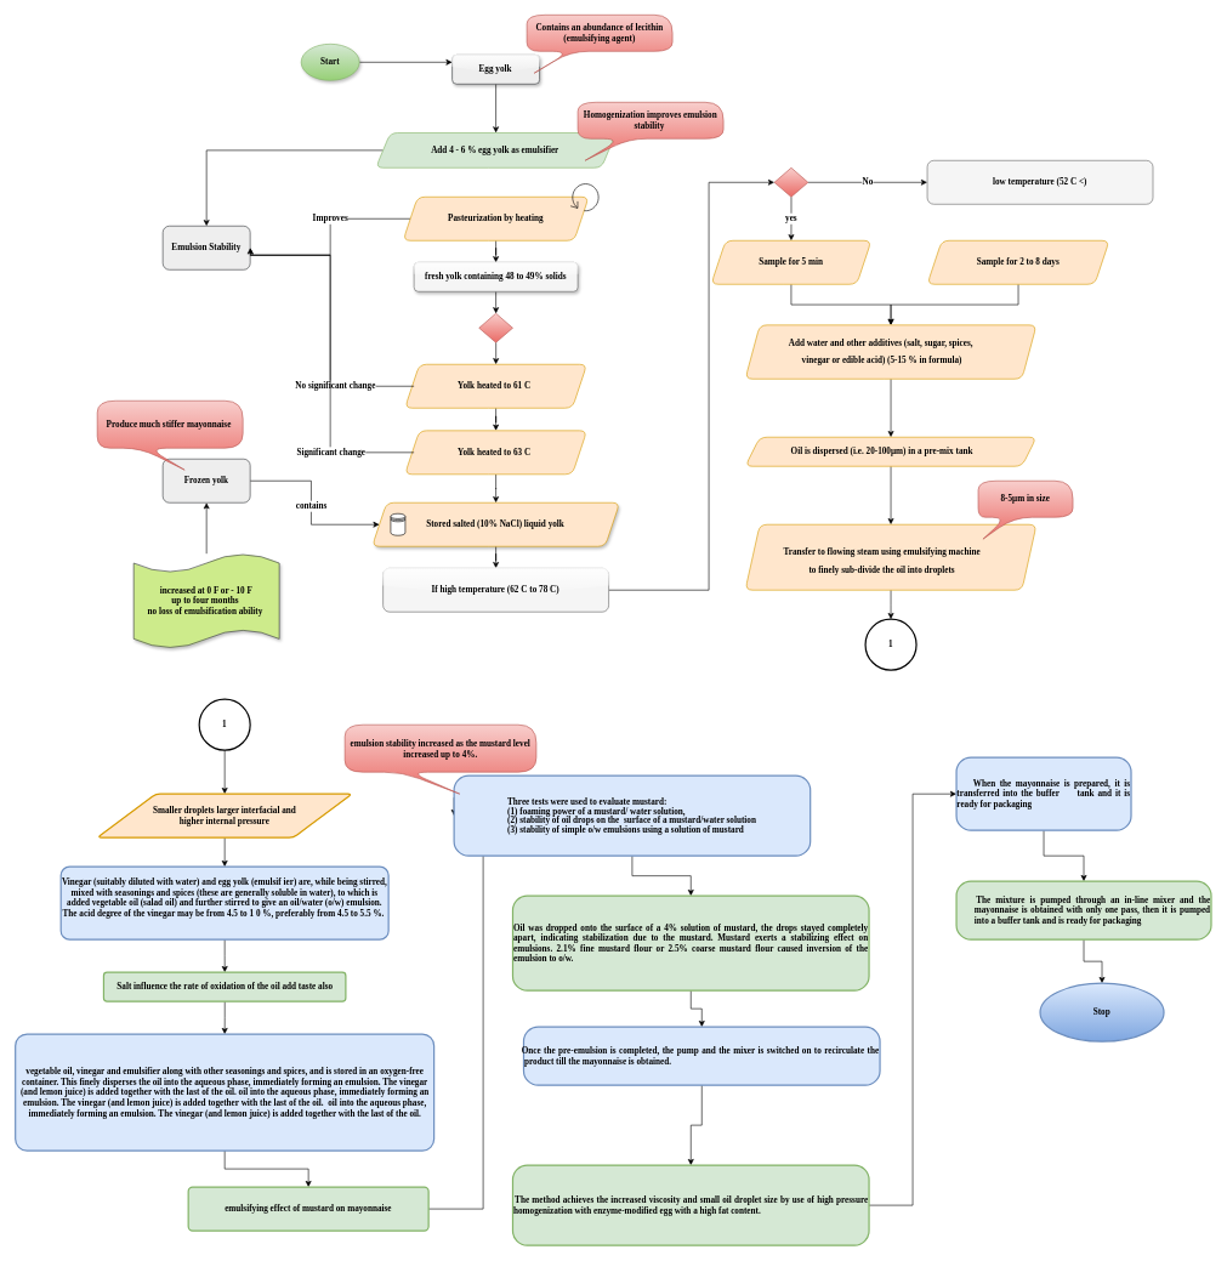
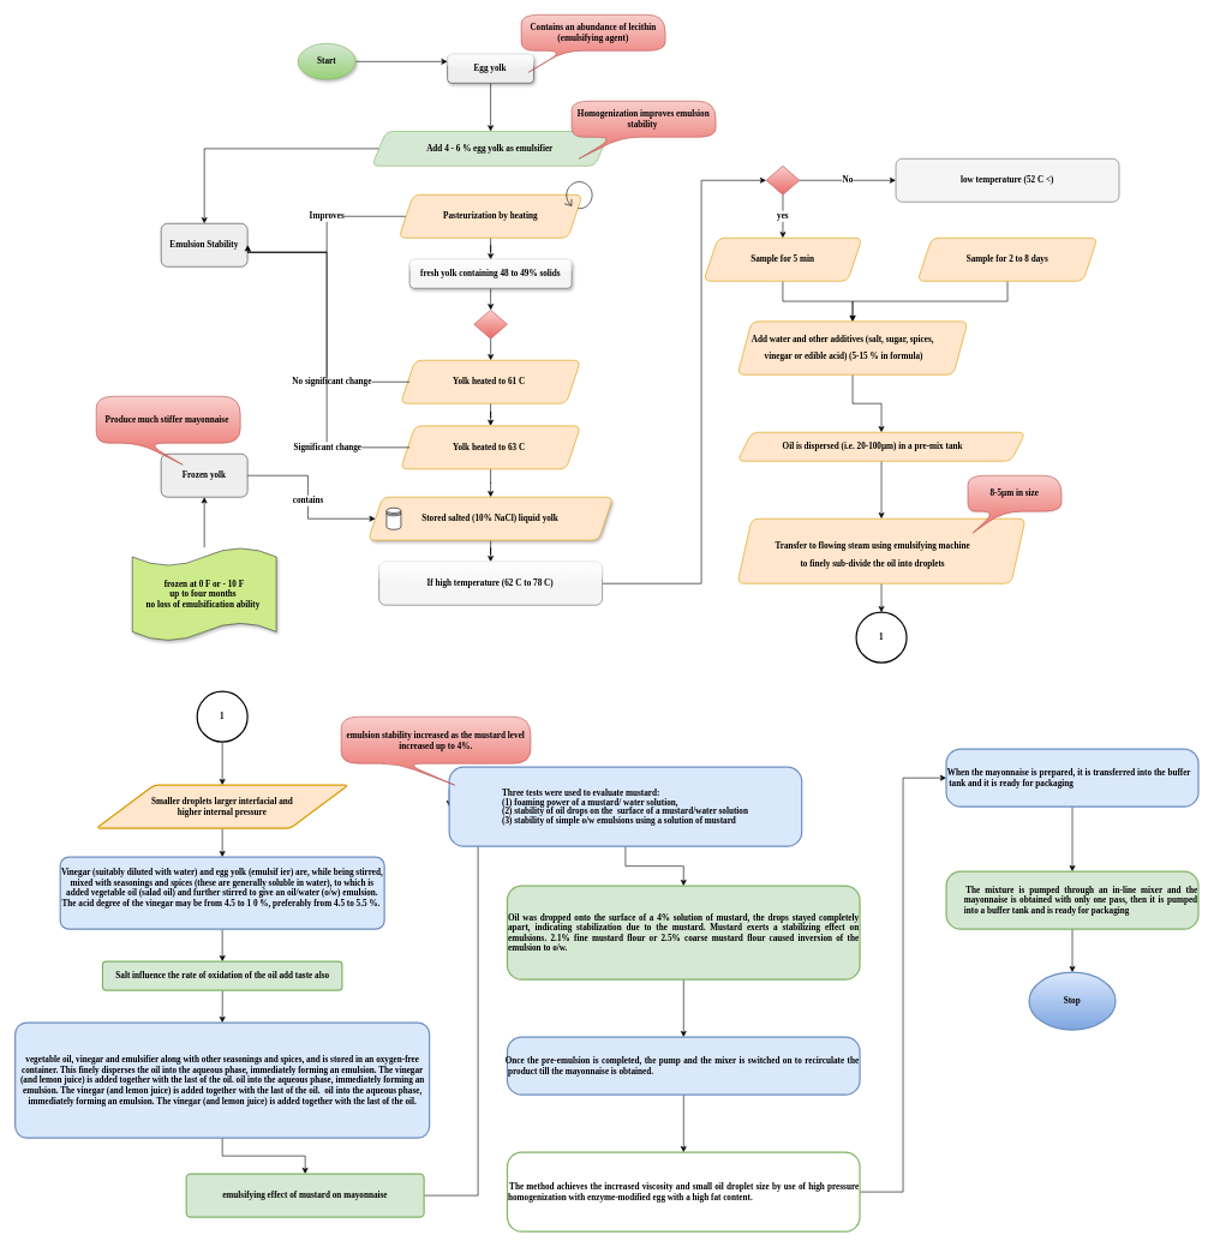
- <mxCell id="33" value="&lt;span lang=&quot;EN-US&quot; style=&quot;font-size: 12px; line-height: 107%;&quot;&gt;low temperature (&lt;/span&gt;&lt;span lang=&quot;EN-US&quot; style=&quot;font-size: 12px; line-height: 107%;&quot;&gt;52 C &amp;lt;)&lt;/span&gt;" style="rounded=1;whiteSpace=wrap;html=1;fontFamily=Times New Roman;fontSize=12;fillColor=#f5f5f5;strokeColor=#666666;fontStyle=1" parent="1" vertex="1"><mxGeometry x="1273" y="220" width="310" height="60" as="geometry" /></mxCell>
+ <mxCell id="33" value="&lt;span lang=&quot;EN-US&quot; style=&quot;font-size: 12px; line-height: 107%;&quot;&gt;low temperature (&lt;/span&gt;&lt;span lang=&quot;EN-US&quot; style=&quot;font-size: 12px; line-height: 107%;&quot;&gt;52 C &amp;lt;)&lt;/span&gt;" style="rounded=1;whiteSpace=wrap;html=1;fontFamily=Times New Roman;fontSize=12;fillColor=#f5f5f5;strokeColor=#666666;fontStyle=1" parent="1" vertex="1"><mxGeometry x="1243" y="220" width="310" height="60" as="geometry" /></mxCell>
- <mxCell id="50" value="&lt;h2 style=&quot;text-indent: -18pt; font-size: 12px;&quot;&gt;&lt;span style=&quot;font-size: 12px; text-indent: -18pt;&quot;&gt;Add water and other additives (salt, sugar, spices,&amp;nbsp;&lt;/span&gt;&lt;/h2&gt;&lt;h2 style=&quot;text-indent: -18pt; font-size: 12px;&quot;&gt;&lt;span style=&quot;font-size: 12px; text-indent: -18pt;&quot;&gt;vinegar or edible acid) (5-15 % in formula)&lt;/span&gt;&lt;br style=&quot;font-size: 12px;&quot;&gt;&lt;/h2&gt;" style="shape=parallelogram;perimeter=parallelogramPerimeter;whiteSpace=wrap;html=1;fixedSize=1;fontFamily=Times New Roman;fontSize=12;strokeColor=#d79b00;fillColor=#ffe6cc;rounded=1;fontStyle=1;" vertex="1" parent="1"><mxGeometry x="1023" y="446" width="400" height="74" as="geometry" /></mxCell>
+ <mxCell id="50" value="&lt;h2 style=&quot;text-indent: -18pt; font-size: 12px;&quot;&gt;&lt;span style=&quot;font-size: 12px; text-indent: -18pt;&quot;&gt;Add water and other additives (salt, sugar, spices,&amp;nbsp;&lt;/span&gt;&lt;/h2&gt;&lt;h2 style=&quot;text-indent: -18pt; font-size: 12px;&quot;&gt;&lt;span style=&quot;font-size: 12px; text-indent: -18pt;&quot;&gt;vinegar or edible acid) (5-15 % in formula)&lt;/span&gt;&lt;br style=&quot;font-size: 12px;&quot;&gt;&lt;/h2&gt;" style="shape=parallelogram;perimeter=parallelogramPerimeter;whiteSpace=wrap;html=1;fixedSize=1;fontFamily=Times New Roman;fontSize=12;strokeColor=#d79b00;fillColor=#ffe6cc;rounded=1;fontStyle=1;" vertex="1" parent="1"><mxGeometry x="1023" y="446" width="320" height="74" as="geometry" /></mxCell>
- <mxCell id="43" value="increased at 0 F or - 10 F &lt;br style=&quot;font-size: 12px;&quot;&gt;up to four months&amp;nbsp;&lt;br style=&quot;font-size: 12px;&quot;&gt;no loss of emulsification ability&amp;nbsp;" style="shape=tape;whiteSpace=wrap;html=1;rounded=1;shadow=1;glass=1;sketch=0;fontFamily=Times New Roman;fontSize=12;size=0.2;fillColor=#cdeb8b;strokeColor=#36393d;gradientDirection=north;fontStyle=1;" parent="1" vertex="1"><mxGeometry x="183" y="760" width="200" height="130" as="geometry" /></mxCell>
+ <mxCell id="43" value="frozen at 0 F or - 10 F &lt;br style=&quot;font-size: 12px;&quot;&gt;up to four months&amp;nbsp;&lt;br style=&quot;font-size: 12px;&quot;&gt;no loss of emulsification ability&amp;nbsp;" style="shape=tape;whiteSpace=wrap;html=1;rounded=1;shadow=1;glass=1;sketch=0;fontFamily=Times New Roman;fontSize=12;size=0.2;fillColor=#cdeb8b;strokeColor=#36393d;gradientDirection=north;fontStyle=1;" parent="1" vertex="1"><mxGeometry x="183" y="760" width="200" height="130" as="geometry" /></mxCell>
- <mxCell id="79" value="&lt;div style=&quot;text-align: justify; font-size: 12px;&quot;&gt;&lt;p class=&quot;MsoListParagraph&quot; style=&quot;text-indent: -18pt; font-size: 12px;&quot;&gt;&lt;span style=&quot;font-size: 12px;&quot;&gt;&lt;span style=&quot;font-size: 12px;&quot;&gt;&amp;nbsp; &amp;nbsp; &amp;nbsp; &amp;nbsp; When the mayonnaise is prepared, it is transferred into the buffer&amp;nbsp; &amp;nbsp; &amp;nbsp;tank and it is ready for packaging&lt;/span&gt;&lt;/span&gt;&lt;br style=&quot;font-size: 12px;&quot;&gt;&lt;/p&gt;&lt;/div&gt;" style="rounded=1;whiteSpace=wrap;html=1;absoluteArcSize=1;arcSize=40;strokeWidth=2;fontFamily=Times New Roman;fontStyle=1;fontSize=12;fillColor=#dae8fc;strokeColor=#6c8ebf;" vertex="1" parent="1"><mxGeometry x="1313" y="1040" width="240" height="100" as="geometry" /></mxCell>
+ <mxCell id="79" value="&lt;div style=&quot;text-align: justify; font-size: 12px;&quot;&gt;&lt;p class=&quot;MsoListParagraph&quot; style=&quot;text-indent: -18pt; font-size: 12px;&quot;&gt;&lt;span style=&quot;font-size: 12px;&quot;&gt;&lt;span style=&quot;font-size: 12px;&quot;&gt;&amp;nbsp; &amp;nbsp; &amp;nbsp; &amp;nbsp; When the mayonnaise is prepared, it is transferred into the buffer&amp;nbsp; &amp;nbsp; &amp;nbsp;tank and it is ready for packaging&lt;/span&gt;&lt;/span&gt;&lt;br style=&quot;font-size: 12px;&quot;&gt;&lt;/p&gt;&lt;/div&gt;" style="rounded=1;whiteSpace=wrap;html=1;absoluteArcSize=1;arcSize=40;strokeWidth=2;fontFamily=Times New Roman;fontStyle=1;fontSize=12;fillColor=#dae8fc;strokeColor=#6c8ebf;" vertex="1" parent="1"><mxGeometry x="1313" y="1040" width="350" height="80" as="geometry" /></mxCell>
- <mxCell id="82" value="Stop" style="ellipse;whiteSpace=wrap;html=1;rounded=1;fontFamily=Times New Roman;strokeWidth=2;arcSize=40;fontStyle=1;fontSize=12;gradientColor=#7ea6e0;fillColor=#dae8fc;strokeColor=#6c8ebf;" vertex="1" parent="1"><mxGeometry x="1428" y="1350" width="170" height="80" as="geometry" /></mxCell>
+ <mxCell id="82" value="Stop" style="ellipse;whiteSpace=wrap;html=1;rounded=1;fontFamily=Times New Roman;strokeWidth=2;arcSize=40;fontStyle=1;fontSize=12;gradientColor=#7ea6e0;fillColor=#dae8fc;strokeColor=#6c8ebf;" vertex="1" parent="1"><mxGeometry x="1428" y="1350" width="120" height="80" as="geometry" /></mxCell>
- <mxCell id="75" value="&lt;div style=&quot;text-align: justify; font-size: 12px;&quot;&gt;&lt;p class=&quot;MsoListParagraph&quot; style=&quot;text-indent: -18pt; font-size: 12px;&quot;&gt;&lt;span style=&quot;font-size: 12px;&quot;&gt;&lt;span lang=&quot;EN-US&quot; style=&quot;font-size: 12px; line-height: 107%;&quot;&gt;&amp;nbsp; &amp;nbsp; &amp;nbsp;Once the pre-emulsion is&amp;nbsp;completed, the pump and the mixer is switched on to recirculate the product till the mayonnaise is obtained.&lt;/span&gt;&lt;/span&gt;&lt;span style=&quot;font-size: 12px;&quot;&gt;&lt;span lang=&quot;EN-US&quot; style=&quot;font-size: 12px; line-height: 107%; background: white;&quot;&gt;&lt;/span&gt;&lt;/span&gt;&lt;/p&gt;&lt;/div&gt;" style="rounded=1;whiteSpace=wrap;html=1;absoluteArcSize=1;arcSize=40;strokeWidth=2;fontFamily=Times New Roman;fontStyle=1;fontSize=12;fillColor=#dae8fc;strokeColor=#6c8ebf;" vertex="1" parent="1"><mxGeometry x="718.62" y="1410" width="489.38" height="80" as="geometry" /></mxCell>
+ <mxCell id="75" value="&lt;div style=&quot;text-align: justify; font-size: 12px;&quot;&gt;&lt;p class=&quot;MsoListParagraph&quot; style=&quot;text-indent: -18pt; font-size: 12px;&quot;&gt;&lt;span style=&quot;font-size: 12px;&quot;&gt;&lt;span lang=&quot;EN-US&quot; style=&quot;font-size: 12px; line-height: 107%;&quot;&gt;&amp;nbsp; &amp;nbsp; &amp;nbsp;Once the pre-emulsion is&amp;nbsp;completed, the pump and the mixer is switched on to recirculate the product till the mayonnaise is obtained.&lt;/span&gt;&lt;/span&gt;&lt;span style=&quot;font-size: 12px;&quot;&gt;&lt;span lang=&quot;EN-US&quot; style=&quot;font-size: 12px; line-height: 107%; background: white;&quot;&gt;&lt;/span&gt;&lt;/span&gt;&lt;/p&gt;&lt;/div&gt;" style="rounded=1;whiteSpace=wrap;html=1;absoluteArcSize=1;arcSize=40;strokeWidth=2;fontFamily=Times New Roman;fontStyle=1;fontSize=12;fillColor=#dae8fc;strokeColor=#6c8ebf;" vertex="1" parent="1"><mxGeometry x="703.62" y="1440" width="489.38" height="80" as="geometry" /></mxCell>
- <mxCell id="77" value="&lt;div style=&quot;text-align: justify; font-size: 12px;&quot;&gt;&lt;p class=&quot;MsoListParagraph&quot; style=&quot;text-indent: -18pt; font-size: 12px;&quot;&gt;&lt;span style=&quot;font-size: 12px;&quot;&gt;&lt;span style=&quot;font-size: 12px;&quot;&gt;&amp;nbsp; &amp;nbsp; &amp;nbsp; &amp;nbsp;The method achieves the increased viscosity and small oil droplet size by use of high pressure homogenization with enzyme-modified egg with a high fat content.&lt;/span&gt;&lt;/span&gt;&lt;br style=&quot;font-size: 12px;&quot;&gt;&lt;/p&gt;&lt;/div&gt;" style="rounded=1;whiteSpace=wrap;html=1;absoluteArcSize=1;arcSize=40;strokeWidth=2;fontFamily=Times New Roman;fontStyle=1;fontSize=12;fillColor=#d5e8d4;strokeColor=#82b366;" vertex="1" parent="1"><mxGeometry x="703.62" y="1600" width="489.38" height="110" as="geometry" /></mxCell>
+ <mxCell id="77" value="&lt;div style=&quot;text-align: justify; font-size: 12px;&quot;&gt;&lt;p class=&quot;MsoListParagraph&quot; style=&quot;text-indent: -18pt; font-size: 12px;&quot;&gt;&lt;span style=&quot;font-size: 12px;&quot;&gt;&lt;span style=&quot;font-size: 12px;&quot;&gt;&amp;nbsp; &amp;nbsp; &amp;nbsp; &amp;nbsp;The method achieves the increased viscosity and small oil droplet size by use of high pressure homogenization with enzyme-modified egg with a high fat content.&lt;/span&gt;&lt;/span&gt;&lt;br style=&quot;font-size: 12px;&quot;&gt;&lt;/p&gt;&lt;/div&gt;" style="rounded=1;whiteSpace=wrap;html=1;absoluteArcSize=1;arcSize=40;strokeWidth=2;fontFamily=Times New Roman;fontStyle=1;fontSize=12;fillColor=#ffffff;strokeColor=#82b366;" vertex="1" parent="1"><mxGeometry x="703.62" y="1600" width="489.38" height="110" as="geometry" /></mxCell>
